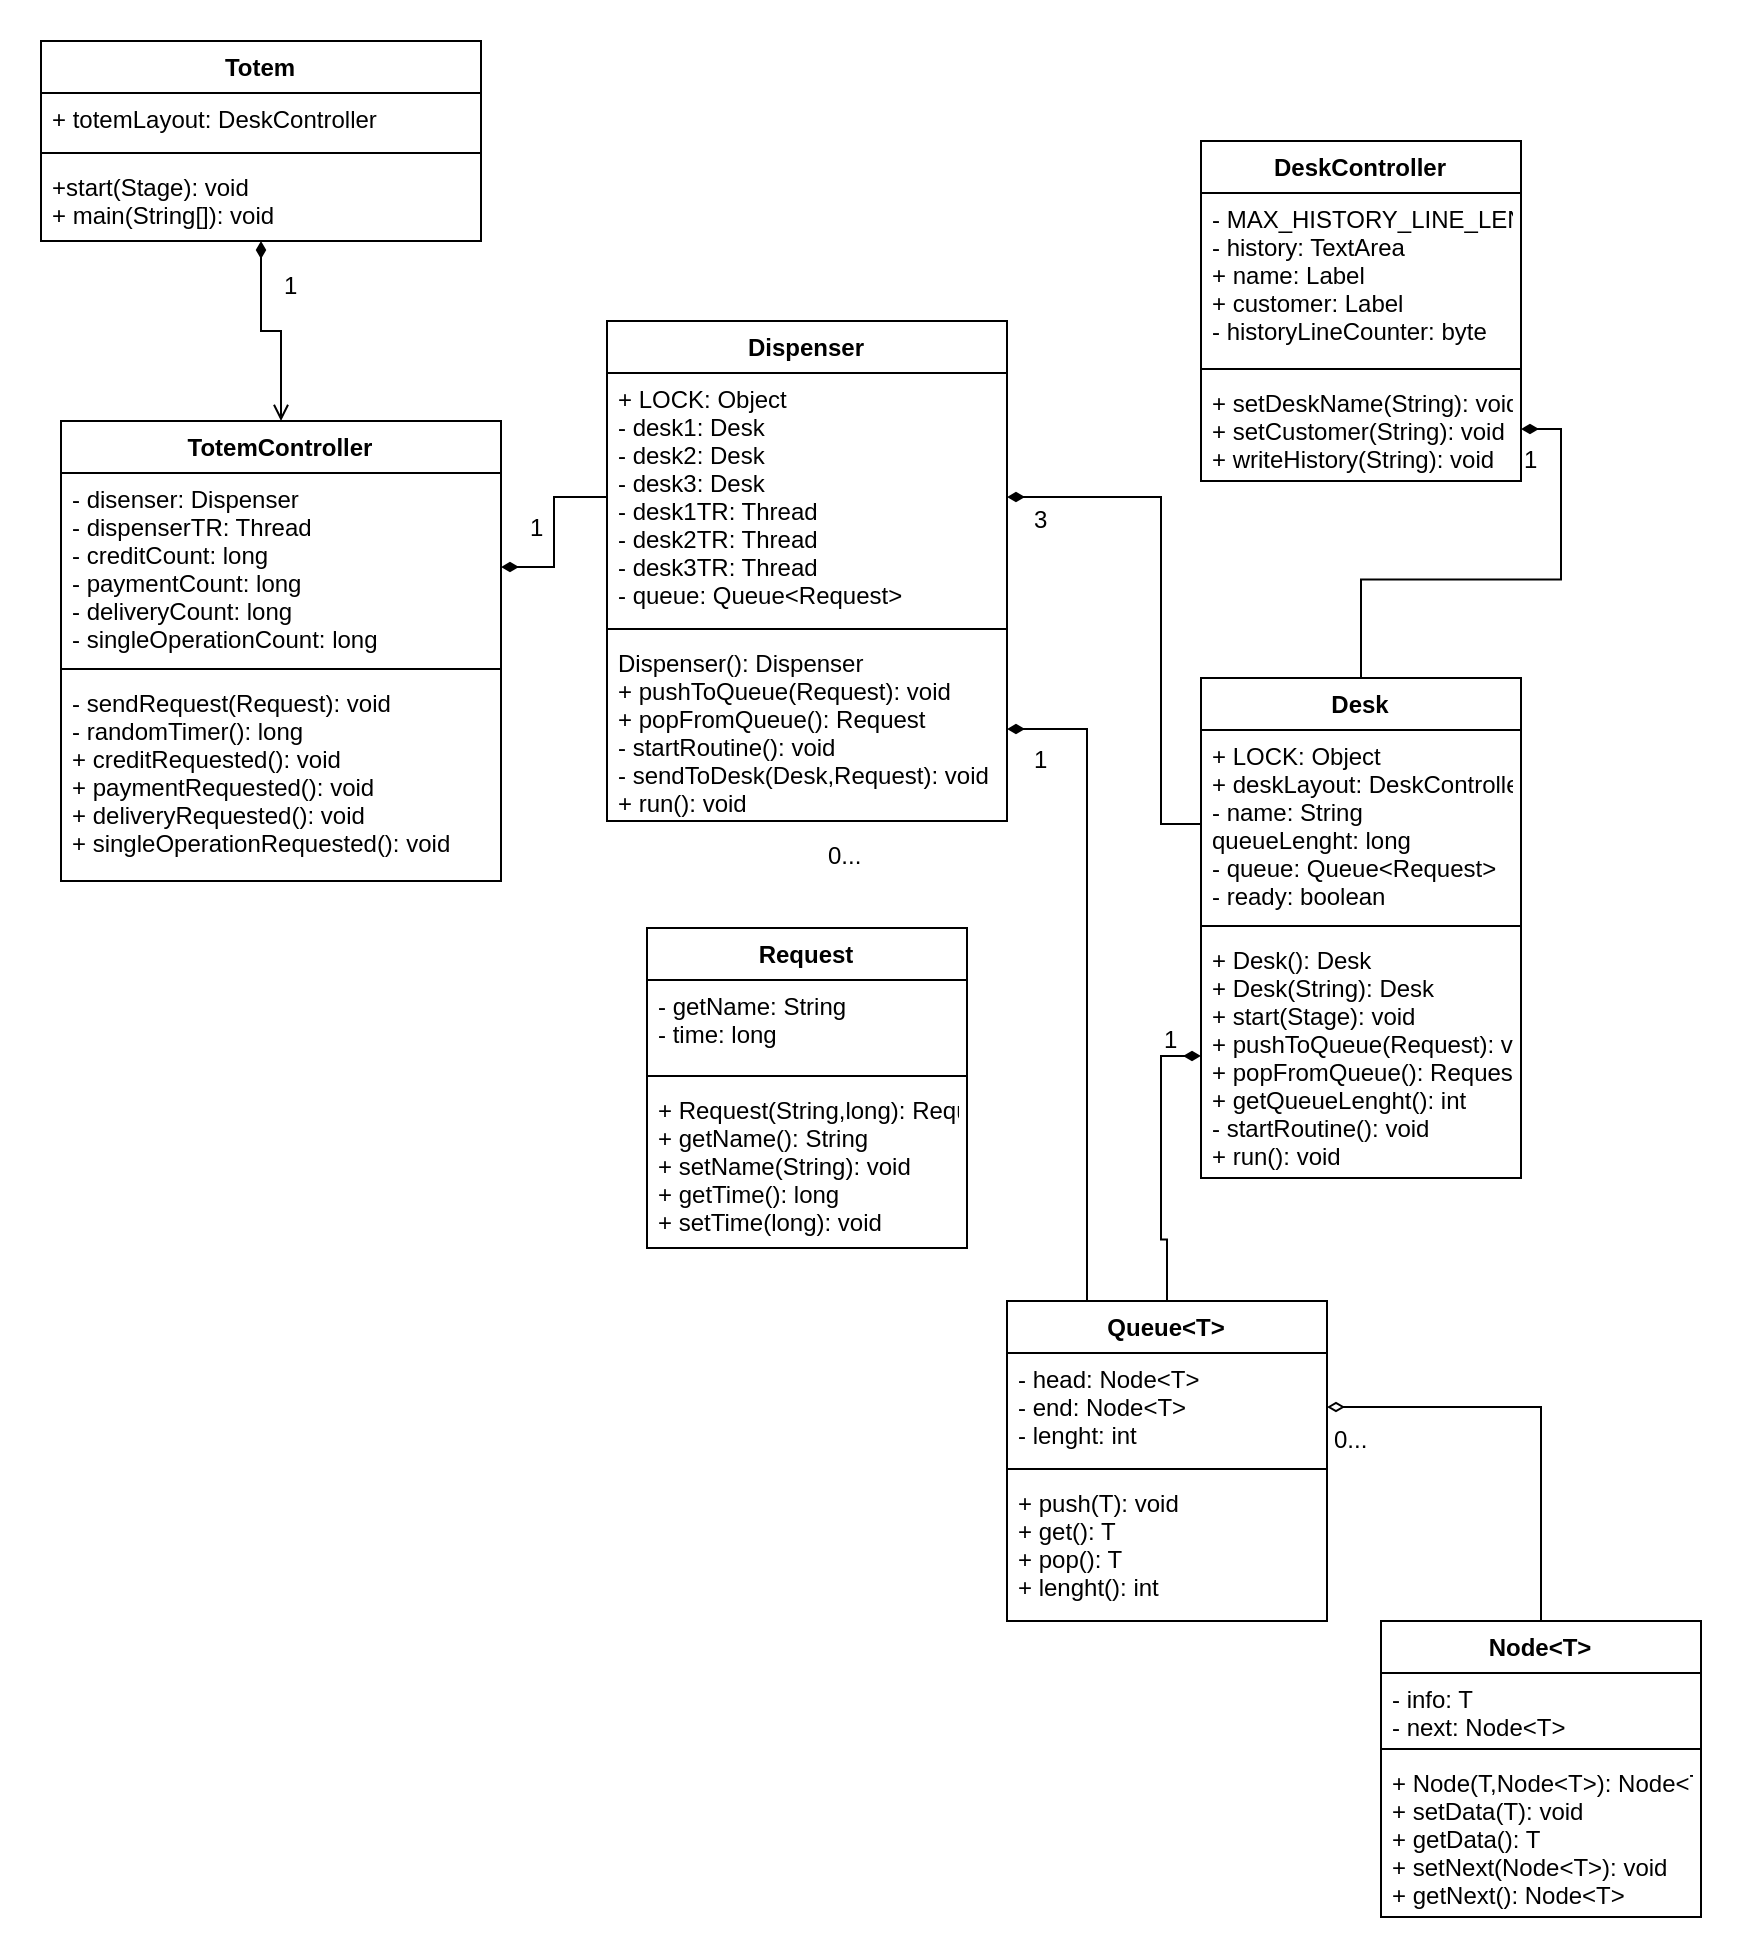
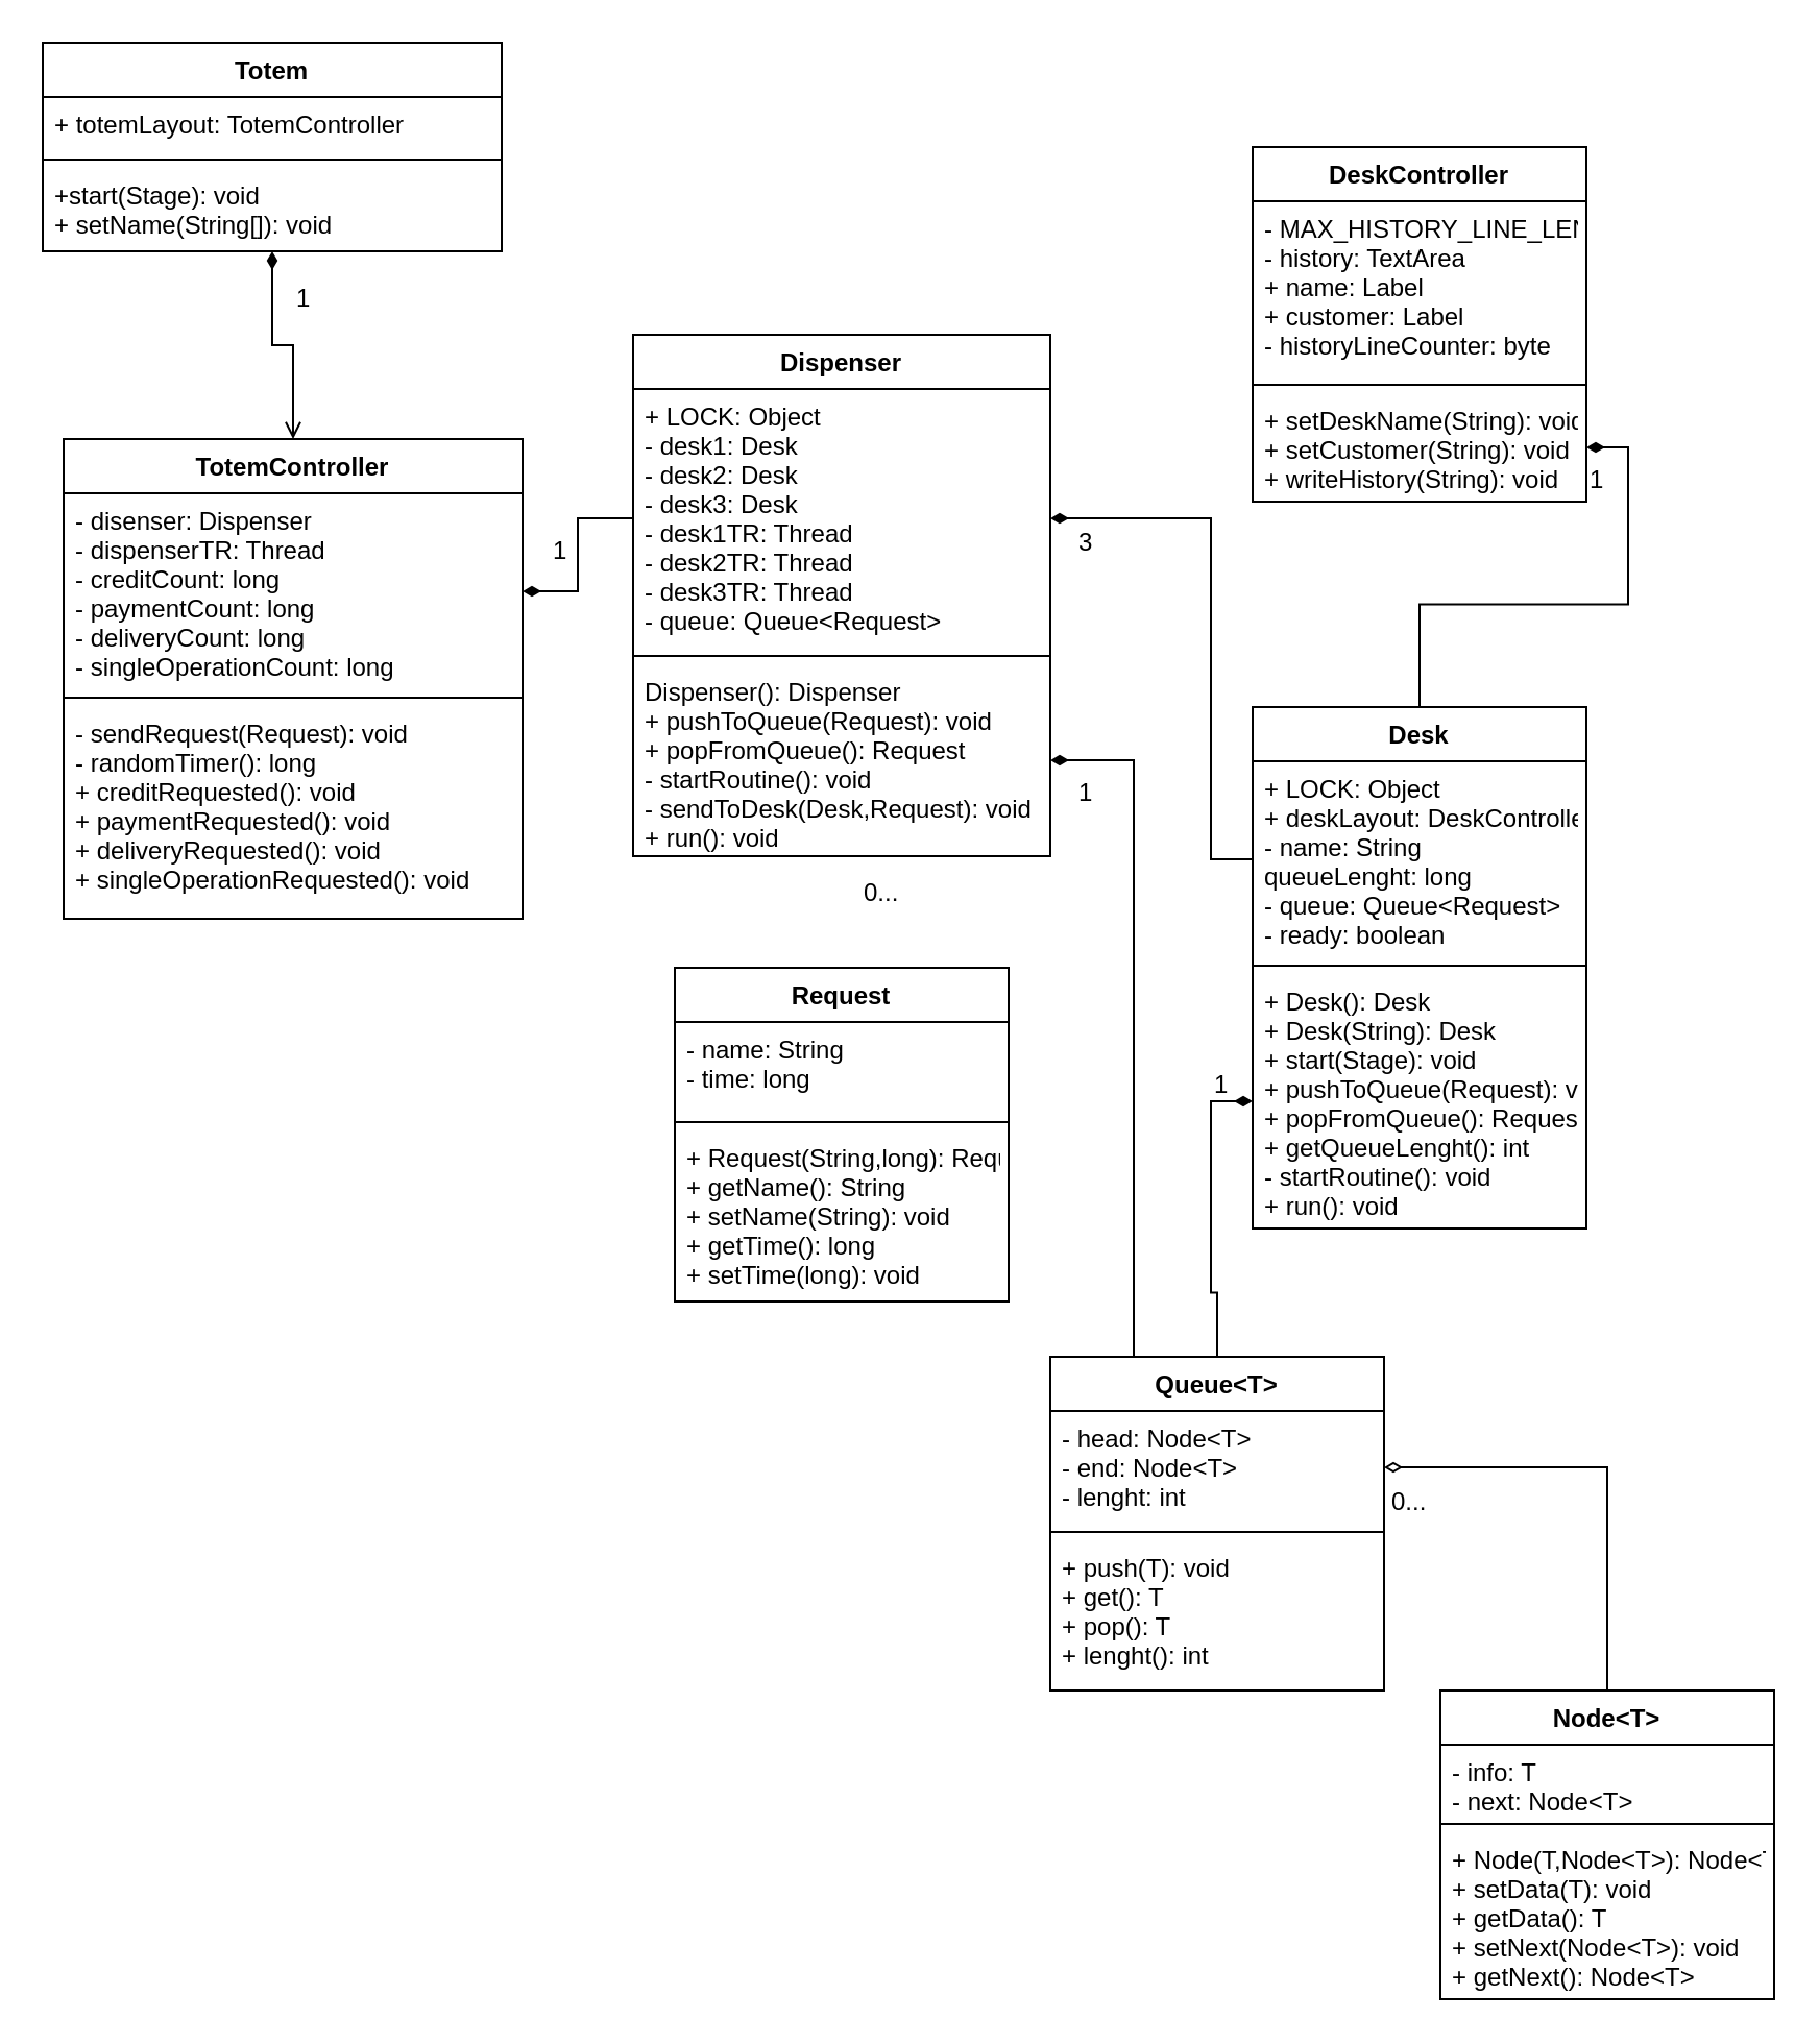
- <mxCell id="4" value="+ totemLayout: DeskController" style="text;strokeColor=none;fillColor=none;align=left;verticalAlign=top;spacingLeft=4;spacingRight=4;overflow=hidden;rotatable=0;points=[[0,0.5],[1,0.5]];portConstraint=eastwest;" vertex="1" parent="3"><mxGeometry y="26" width="220" height="26" as="geometry" /></mxCell>
+ <mxCell id="4" value="+ totemLayout: TotemController" style="text;strokeColor=none;fillColor=none;align=left;verticalAlign=top;spacingLeft=4;spacingRight=4;overflow=hidden;rotatable=0;points=[[0,0.5],[1,0.5]];portConstraint=eastwest;" vertex="1" parent="3"><mxGeometry y="26" width="220" height="26" as="geometry" /></mxCell>
- <mxCell id="6" value="+start(Stage): void&#10;+ main(String[]): void" style="text;strokeColor=none;fillColor=none;align=left;verticalAlign=top;spacingLeft=4;spacingRight=4;overflow=hidden;rotatable=0;points=[[0,0.5],[1,0.5]];portConstraint=eastwest;" vertex="1" parent="3"><mxGeometry y="60" width="220" height="40" as="geometry" /></mxCell>
+ <mxCell id="6" value="+start(Stage): void&#10;+ setName(String[]): void" style="text;strokeColor=none;fillColor=none;align=left;verticalAlign=top;spacingLeft=4;spacingRight=4;overflow=hidden;rotatable=0;points=[[0,0.5],[1,0.5]];portConstraint=eastwest;" vertex="1" parent="3"><mxGeometry y="60" width="220" height="40" as="geometry" /></mxCell>
- <mxCell id="12" value="- getName: String&#10;- time: long" style="text;strokeColor=none;fillColor=none;align=left;verticalAlign=top;spacingLeft=4;spacingRight=4;overflow=hidden;rotatable=0;points=[[0,0.5],[1,0.5]];portConstraint=eastwest;" vertex="1" parent="11"><mxGeometry y="26" width="160" height="44" as="geometry" /></mxCell>
+ <mxCell id="12" value="- name: String&#10;- time: long" style="text;strokeColor=none;fillColor=none;align=left;verticalAlign=top;spacingLeft=4;spacingRight=4;overflow=hidden;rotatable=0;points=[[0,0.5],[1,0.5]];portConstraint=eastwest;" vertex="1" parent="11"><mxGeometry y="26" width="160" height="44" as="geometry" /></mxCell>
